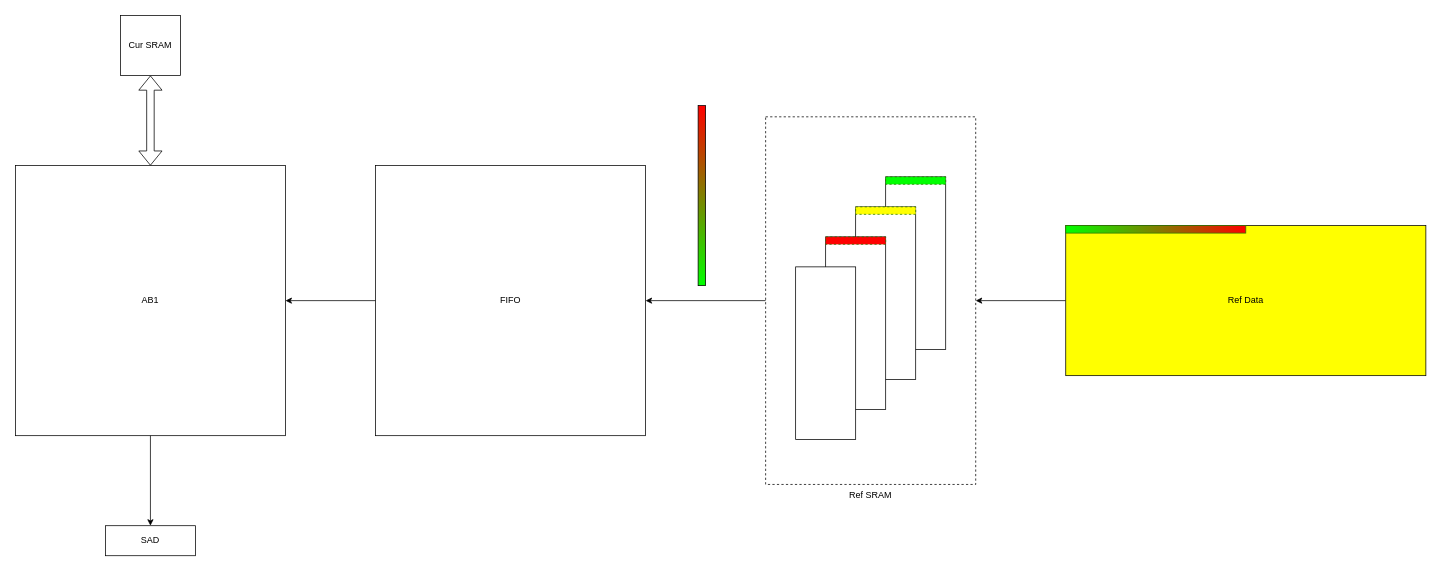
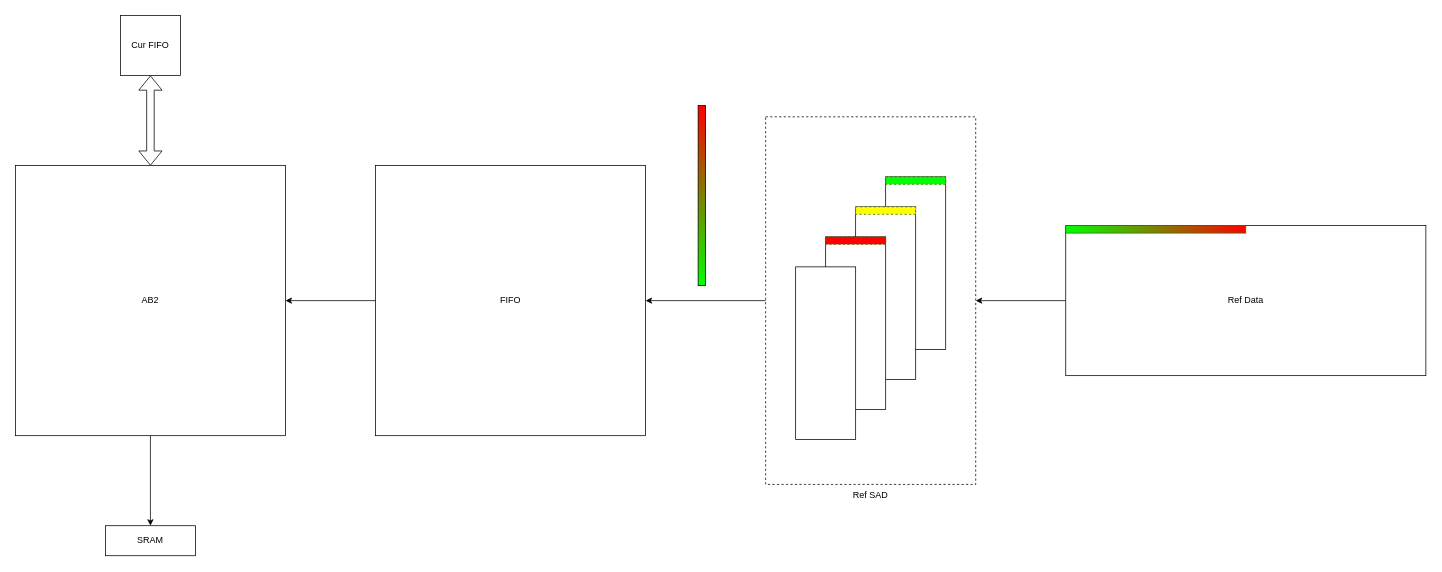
- <mxCell id="21" value="Cur SRAM" style="rounded=0;whiteSpace=wrap;html=1;fillColor=none;gradientColor=#00FF00;gradientDirection=south;" vertex="1" parent="1"><mxGeometry x="160" y="20" width="80" height="80" as="geometry" /></mxCell>
+ <mxCell id="21" value="Cur FIFO" style="rounded=0;whiteSpace=wrap;html=1;fillColor=none;gradientColor=#00FF00;gradientDirection=south;" vertex="1" parent="1"><mxGeometry x="160" y="20" width="80" height="80" as="geometry" /></mxCell>
- <mxCell id="18" value="AB1" style="rounded=0;whiteSpace=wrap;html=1;fillColor=none;gradientColor=#00FF00;gradientDirection=south;" vertex="1" parent="1"><mxGeometry x="20" y="220" width="360" height="360" as="geometry" /></mxCell>
+ <mxCell id="18" value="AB2" style="rounded=0;whiteSpace=wrap;html=1;fillColor=none;gradientColor=#00FF00;gradientDirection=south;" vertex="1" parent="1"><mxGeometry x="20" y="220" width="360" height="360" as="geometry" /></mxCell>
- <mxCell id="5" value="Ref Data" style="rounded=0;whiteSpace=wrap;html=1;fillColor=#ffff00;" vertex="1" parent="1"><mxGeometry x="1420" y="300" width="480" height="200" as="geometry" /></mxCell>
+ <mxCell id="5" value="Ref Data" style="rounded=0;whiteSpace=wrap;html=1;" vertex="1" parent="1"><mxGeometry x="1420" y="300" width="480" height="200" as="geometry" /></mxCell>
- <mxCell id="3" value="Ref SRAM" style="rounded=0;whiteSpace=wrap;html=1;fillColor=none;dashed=1;labelPosition=center;verticalLabelPosition=bottom;align=center;verticalAlign=top;" vertex="1" parent="1"><mxGeometry x="1020" y="155" width="280" height="490" as="geometry" /></mxCell>
+ <mxCell id="3" value="Ref SAD" style="rounded=0;whiteSpace=wrap;html=1;fillColor=none;dashed=1;labelPosition=center;verticalLabelPosition=bottom;align=center;verticalAlign=top;" vertex="1" parent="1"><mxGeometry x="1020" y="155" width="280" height="490" as="geometry" /></mxCell>
- <mxCell id="19" value="SAD" style="rounded=0;whiteSpace=wrap;html=1;fillColor=none;gradientColor=#00FF00;gradientDirection=south;" vertex="1" parent="1"><mxGeometry x="140" y="700" width="120" height="40" as="geometry" /></mxCell>
+ <mxCell id="19" value="SRAM" style="rounded=0;whiteSpace=wrap;html=1;fillColor=none;gradientColor=#00FF00;gradientDirection=south;" vertex="1" parent="1"><mxGeometry x="140" y="700" width="120" height="40" as="geometry" /></mxCell>
